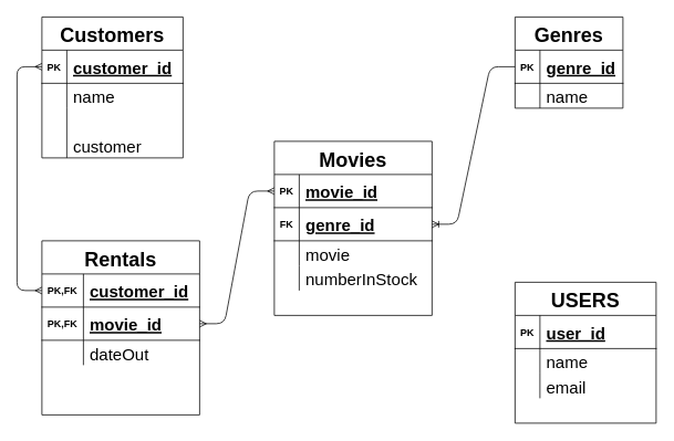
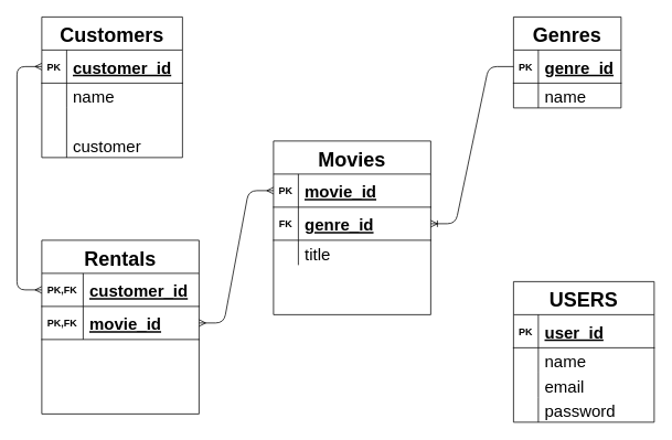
- <mxCell id="23" value="movie" style="shape=partialRectangle;connectable=0;fillColor=none;top=0;left=0;bottom=0;right=0;align=left;spacingLeft=6;overflow=hidden;fontSize=20;" vertex="1" parent="21"><mxGeometry x="30" width="160" height="30" as="geometry" /></mxCell>
+ <mxCell id="23" value="title" style="shape=partialRectangle;connectable=0;fillColor=none;top=0;left=0;bottom=0;right=0;align=left;spacingLeft=6;overflow=hidden;fontSize=20;" vertex="1" parent="21"><mxGeometry x="30" width="160" height="30" as="geometry" /></mxCell>
- <mxCell id="26" value="numberInStock" style="shape=partialRectangle;connectable=0;fillColor=none;top=0;left=0;bottom=0;right=0;align=left;spacingLeft=6;overflow=hidden;fontSize=20;" vertex="1" parent="24"><mxGeometry x="30" width="160" height="30" as="geometry" /></mxCell>
- <mxCell id="48" value="dateOut" style="shape=partialRectangle;connectable=0;fillColor=none;top=0;left=0;bottom=0;right=0;align=left;spacingLeft=6;overflow=hidden;fontSize=20;" vertex="1" parent="46"><mxGeometry x="50" width="140" height="30" as="geometry" /></mxCell>
+ <mxCell id="65" value="password" style="shape=partialRectangle;connectable=0;fillColor=none;top=0;left=0;bottom=0;right=0;align=left;spacingLeft=6;overflow=hidden;fontSize=20;" vertex="1" parent="63"><mxGeometry x="30" width="140" height="30" as="geometry" /></mxCell>
